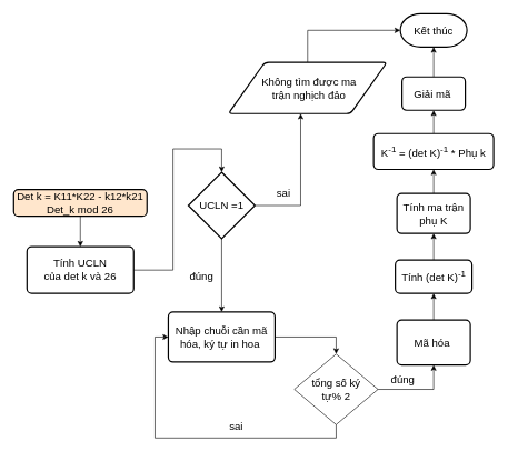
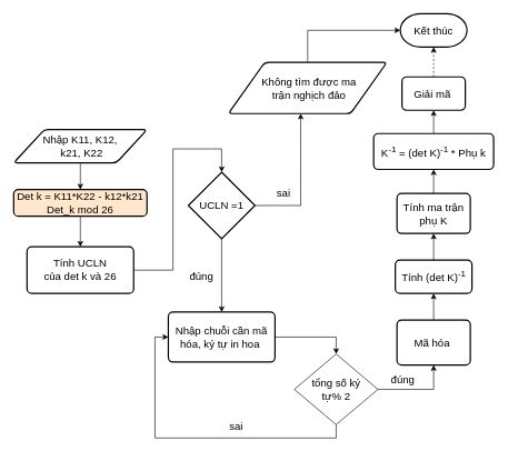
- <mxCell id="21" style="edgeStyle=orthogonalEdgeStyle;rounded=0;orthogonalLoop=1;jettySize=auto;html=1;exitX=0.5;exitY=0;exitDx=0;exitDy=0;entryX=0.5;entryY=1;entryDx=0;entryDy=0;entryPerimeter=0;fontSize=16;" parent="1" source="22" target="23" edge="1"><mxGeometry relative="1" as="geometry" /></mxCell>
+ <mxCell id="21" style="edgeStyle=orthogonalEdgeStyle;rounded=0;orthogonalLoop=1;jettySize=auto;html=1;exitX=0.5;exitY=0;exitDx=0;exitDy=0;entryX=0.5;entryY=1;entryDx=0;entryDy=0;entryPerimeter=0;fontSize=16;dashed=1;" parent="1" source="22" target="23" edge="1"><mxGeometry relative="1" as="geometry" /></mxCell>
+ <mxCell id="3" value="&lt;span&gt;Nhập K11, K12,&lt;br&gt;&amp;nbsp;k21, K22&lt;/span&gt;" style="shape=parallelogram;html=1;strokeWidth=2;perimeter=parallelogramPerimeter;whiteSpace=wrap;rounded=1;arcSize=12;size=0.23;fontSize=16;" parent="1" vertex="1"><mxGeometry x="20" y="194" width="200" height="50" as="geometry" /></mxCell>
+ <mxCell id="2" style="edgeStyle=orthogonalEdgeStyle;rounded=0;orthogonalLoop=1;jettySize=auto;html=1;exitX=0.5;exitY=1;exitDx=0;exitDy=0;entryX=0.5;entryY=0;entryDx=0;entryDy=0;fontSize=16;" parent="1" source="3" target="5" edge="1"><mxGeometry relative="1" as="geometry" /></mxCell>
